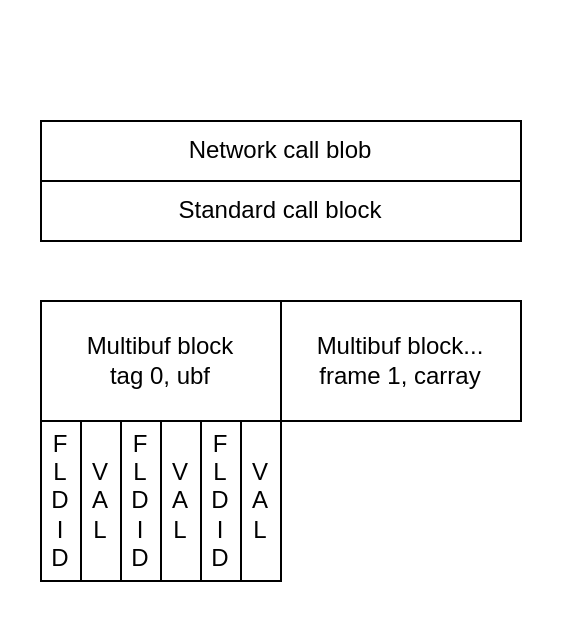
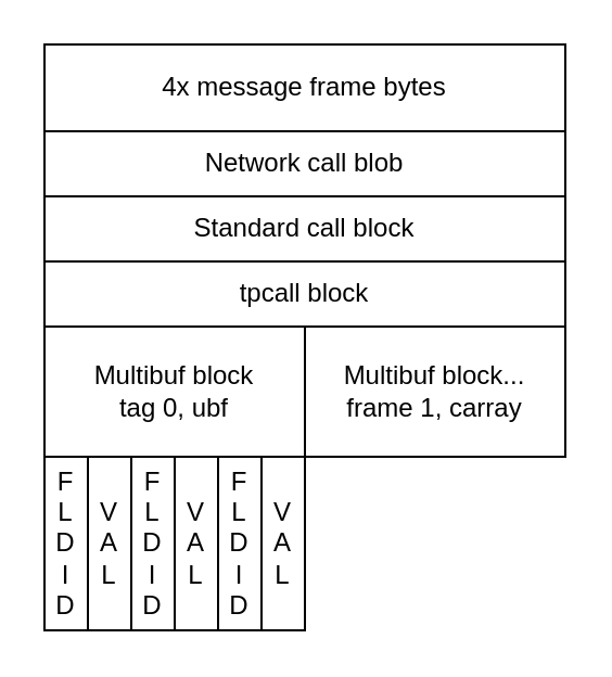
+ <mxCell id="3" value="4x message frame bytes" style="rounded=0;whiteSpace=wrap;html=1;" parent="1" vertex="1"><mxGeometry x="20" y="20" width="240" height="40" as="geometry" /></mxCell>
+ <mxCell id="5" value="tpcall block" style="rounded=0;whiteSpace=wrap;html=1;" parent="1" vertex="1"><mxGeometry x="20" y="120" width="240" height="30" as="geometry" /></mxCell>
